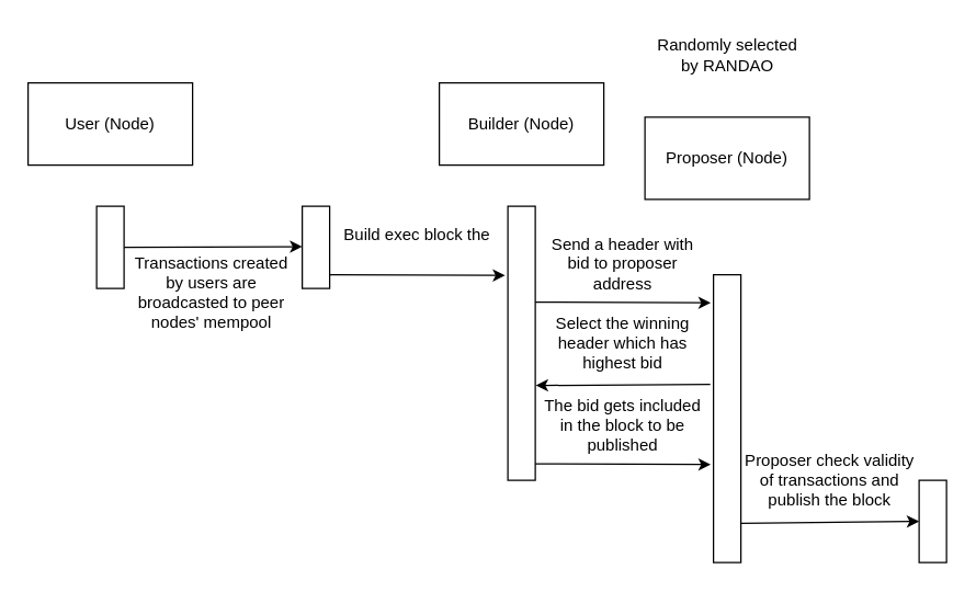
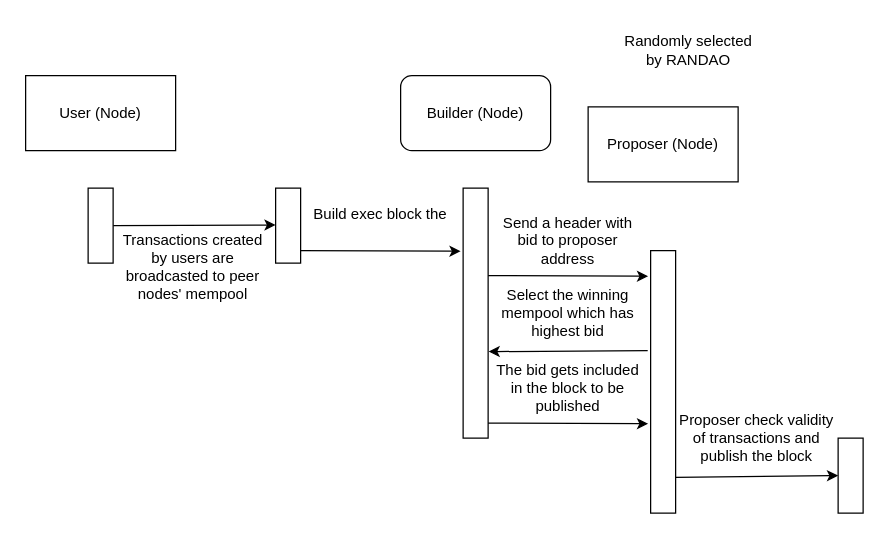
- <mxCell id="22" value="Randomly selected&lt;br&gt;by RANDAO" style="text;html=1;align=center;verticalAlign=middle;resizable=0;points=[];autosize=1;strokeColor=none;fillColor=none;" parent="1" vertex="1"><mxGeometry x="465" y="20" width="130" height="40" as="geometry" /></mxCell>
+ <mxCell id="22" value="Randomly selected&lt;br&gt;by RANDAO" style="text;html=1;align=center;verticalAlign=middle;resizable=0;points=[];autosize=1;strokeColor=none;fillColor=none;" parent="1" vertex="1"><mxGeometry x="485" y="20" width="130" height="40" as="geometry" /></mxCell>
- <mxCell id="2" value="Builder&amp;nbsp;(Node)" style="rounded=0;whiteSpace=wrap;html=1;" parent="1" vertex="1"><mxGeometry x="320" y="60" width="120" height="60" as="geometry" /></mxCell>
+ <mxCell id="2" value="Builder&amp;nbsp;(Node)" style="whiteSpace=wrap;html=1;rounded=1;" parent="1" vertex="1"><mxGeometry x="320" y="60" width="120" height="60" as="geometry" /></mxCell>
- <mxCell id="14" value="Select the winning header which has highest bid" style="rounded=0;whiteSpace=wrap;html=1;strokeColor=none;fillColor=none;" parent="1" vertex="1"><mxGeometry x="394" y="230" width="120" height="40" as="geometry" /></mxCell>
+ <mxCell id="14" value="Select the winning mempool which has highest bid" style="rounded=0;whiteSpace=wrap;html=1;strokeColor=none;fillColor=none;" parent="1" vertex="1"><mxGeometry x="394" y="230" width="120" height="40" as="geometry" /></mxCell>
